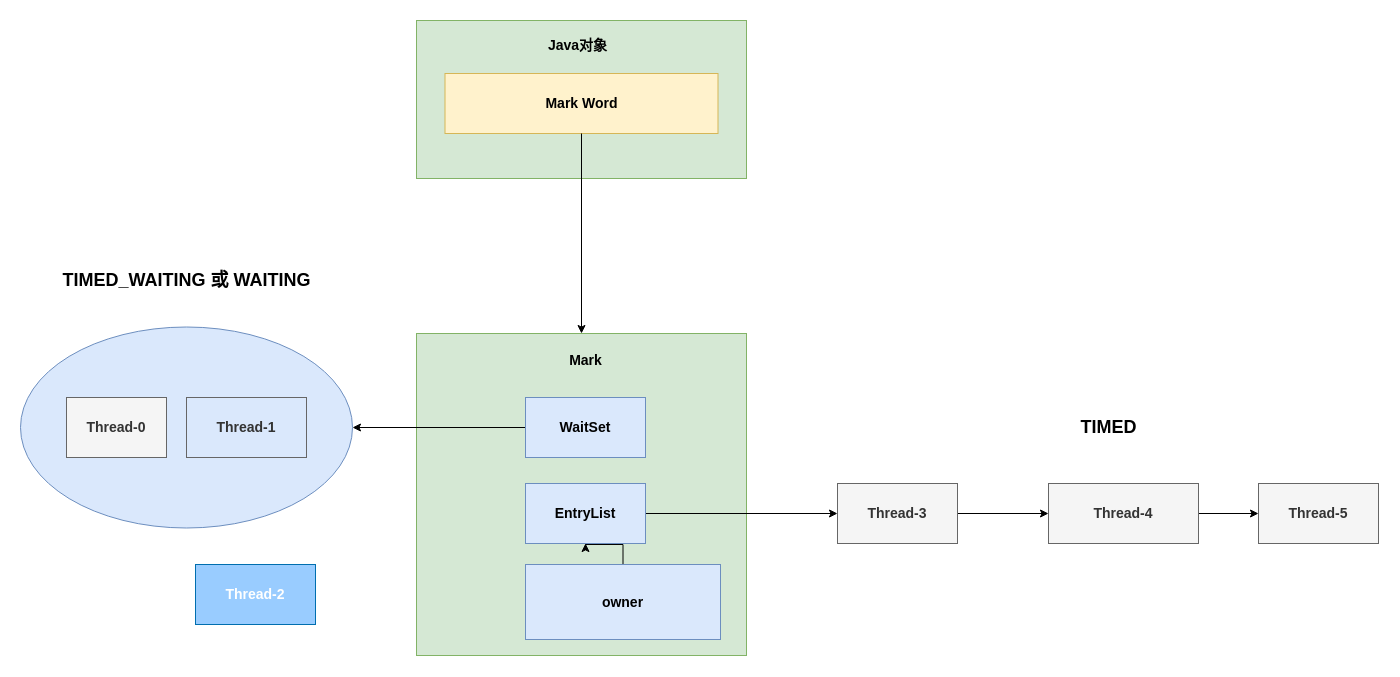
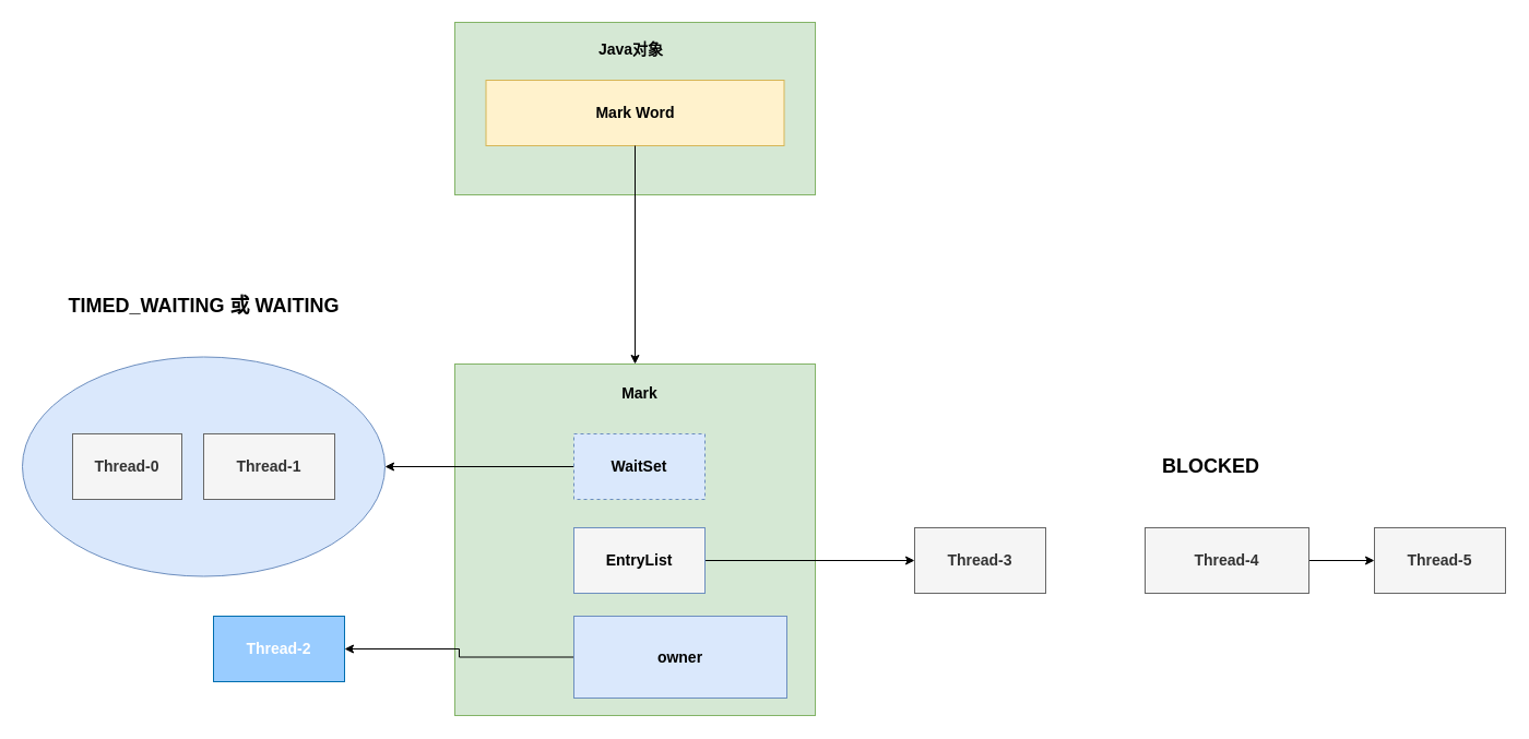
- <mxCell id="18" value="&lt;font style=&quot;font-size: 14px;&quot;&gt;&lt;b&gt;Thread-1&lt;/b&gt;&lt;/font&gt;" style="rounded=0;whiteSpace=wrap;html=1;fillColor=#dae8fc;fontColor=#333333;strokeColor=#666666;" vertex="1" parent="1"><mxGeometry x="186" y="397" width="120" height="60" as="geometry" /></mxCell>
+ <mxCell id="18" value="&lt;font style=&quot;font-size: 14px;&quot;&gt;&lt;b&gt;Thread-1&lt;/b&gt;&lt;/font&gt;" style="rounded=0;whiteSpace=wrap;html=1;fillColor=#f5f5f5;fontColor=#333333;strokeColor=#666666;" vertex="1" parent="1"><mxGeometry x="186" y="397" width="120" height="60" as="geometry" /></mxCell>
- <mxCell id="9" value="&lt;font style=&quot;font-size: 14px;&quot;&gt;&lt;b&gt;WaitSet&lt;/b&gt;&lt;/font&gt;" style="rounded=0;whiteSpace=wrap;html=1;fillColor=#dae8fc;strokeColor=#6c8ebf;" vertex="1" parent="1"><mxGeometry x="525" y="397" width="120" height="60" as="geometry" /></mxCell>
+ <mxCell id="9" value="&lt;font style=&quot;font-size: 14px;&quot;&gt;&lt;b&gt;WaitSet&lt;/b&gt;&lt;/font&gt;" style="rounded=0;whiteSpace=wrap;html=1;fillColor=#dae8fc;strokeColor=#6c8ebf;dashed=1;" vertex="1" parent="1"><mxGeometry x="525" y="397" width="120" height="60" as="geometry" /></mxCell>
- <mxCell id="14" value="&lt;b style=&quot;&quot;&gt;&lt;font style=&quot;font-size: 18px;&quot;&gt;TIMED&lt;/font&gt;&lt;/b&gt;" style="text;html=1;align=center;verticalAlign=middle;resizable=0;points=[];autosize=1;strokeColor=none;fillColor=none;" vertex="1" parent="1"><mxGeometry x="1054.5" y="410" width="107" height="34" as="geometry" /></mxCell>
+ <mxCell id="14" value="&lt;b style=&quot;&quot;&gt;&lt;font style=&quot;font-size: 18px;&quot;&gt;BLOCKED&lt;/font&gt;&lt;/b&gt;" style="text;html=1;align=center;verticalAlign=middle;resizable=0;points=[];autosize=1;strokeColor=none;fillColor=none;" vertex="1" parent="1"><mxGeometry x="1054.5" y="410" width="107" height="34" as="geometry" /></mxCell>
- <mxCell id="11" value="&lt;span style=&quot;font-size: 14px;&quot;&gt;&lt;b&gt;EntryList&lt;/b&gt;&lt;/span&gt;" style="rounded=0;whiteSpace=wrap;html=1;fillColor=#dae8fc;strokeColor=#6c8ebf;" vertex="1" parent="1"><mxGeometry x="525" y="483" width="120" height="60" as="geometry" /></mxCell>
+ <mxCell id="11" value="&lt;span style=&quot;font-size: 14px;&quot;&gt;&lt;b&gt;EntryList&lt;/b&gt;&lt;/span&gt;" style="rounded=0;whiteSpace=wrap;html=1;fillColor=#f5f5f5;strokeColor=#6c8ebf;" vertex="1" parent="1"><mxGeometry x="525" y="483" width="120" height="60" as="geometry" /></mxCell>
- <mxCell id="2" style="edgeStyle=orthogonalEdgeStyle;rounded=0;orthogonalLoop=1;jettySize=auto;html=1;" edge="1" parent="1" source="3" target="5"><mxGeometry relative="1" as="geometry" /></mxCell>
- <mxCell id="12" style="edgeStyle=orthogonalEdgeStyle;rounded=0;orthogonalLoop=1;jettySize=auto;html=1;" edge="1" parent="1" source="13" target="11"><mxGeometry relative="1" as="geometry" /></mxCell>
+ <mxCell id="12" style="edgeStyle=orthogonalEdgeStyle;rounded=0;orthogonalLoop=1;jettySize=auto;html=1;entryX=1;entryY=0.5;entryDx=0;entryDy=0;" edge="1" parent="1" source="13" target="15"><mxGeometry relative="1" as="geometry" /></mxCell>
